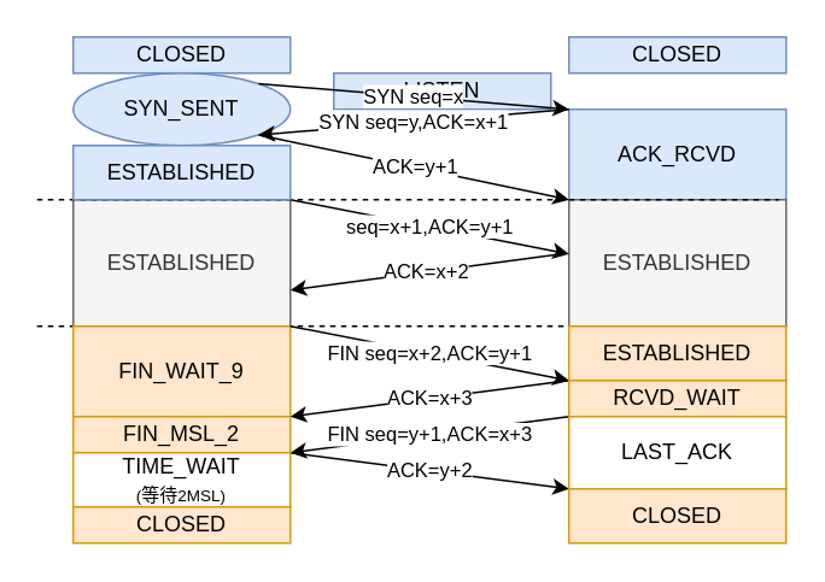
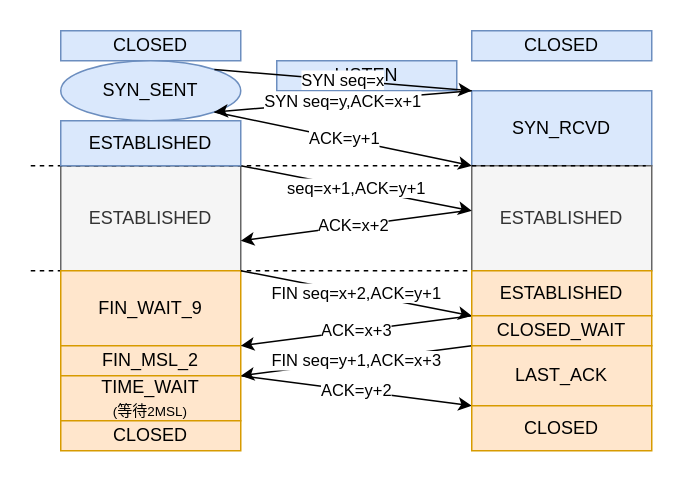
- <mxCell id="6" value="ACK_RCVD" style="rounded=0;whiteSpace=wrap;html=1;fillColor=#dae8fc;strokeColor=#6c8ebf;" vertex="1" parent="1"><mxGeometry x="314" y="60" width="120" height="50" as="geometry" /></mxCell>
+ <mxCell id="6" value="SYN_RCVD" style="rounded=0;whiteSpace=wrap;html=1;fillColor=#dae8fc;strokeColor=#6c8ebf;" vertex="1" parent="1"><mxGeometry x="314" y="60" width="120" height="50" as="geometry" /></mxCell>
- <mxCell id="22" value="RCVD_WAIT" style="rounded=0;whiteSpace=wrap;html=1;fillColor=#ffe6cc;strokeColor=#d79b00;" vertex="1" parent="1"><mxGeometry x="314" y="210" width="120" height="20" as="geometry" /></mxCell>
+ <mxCell id="22" value="CLOSED_WAIT" style="rounded=0;whiteSpace=wrap;html=1;fillColor=#ffe6cc;strokeColor=#d79b00;" vertex="1" parent="1"><mxGeometry x="314" y="210" width="120" height="20" as="geometry" /></mxCell>
- <mxCell id="24" value="LAST_ACK" style="rounded=0;whiteSpace=wrap;html=1;fillColor=#ffffff;strokeColor=#d79b00;" vertex="1" parent="1"><mxGeometry x="314" y="230" width="120" height="40" as="geometry" /></mxCell>
+ <mxCell id="24" value="LAST_ACK" style="rounded=0;whiteSpace=wrap;html=1;fillColor=#ffe6cc;strokeColor=#d79b00;" vertex="1" parent="1"><mxGeometry x="314" y="230" width="120" height="40" as="geometry" /></mxCell>
- <mxCell id="26" value="TIME_WAIT&lt;br&gt;&lt;font style=&quot;font-size: 9px;&quot;&gt;(&lt;/font&gt;&lt;font size=&quot;1&quot; style=&quot;&quot;&gt;等待&lt;/font&gt;&lt;font style=&quot;font-size: 9px;&quot;&gt;2MSL)&lt;/font&gt;" style="rounded=0;whiteSpace=wrap;html=1;fillColor=#ffffff;strokeColor=#d79b00;" vertex="1" parent="1"><mxGeometry x="40" y="250" width="120" height="30" as="geometry" /></mxCell>
+ <mxCell id="26" value="TIME_WAIT&lt;br&gt;&lt;font style=&quot;font-size: 9px;&quot;&gt;(&lt;/font&gt;&lt;font size=&quot;1&quot; style=&quot;&quot;&gt;等待&lt;/font&gt;&lt;font style=&quot;font-size: 9px;&quot;&gt;2MSL)&lt;/font&gt;" style="rounded=0;whiteSpace=wrap;html=1;fillColor=#ffe6cc;strokeColor=#d79b00;" vertex="1" parent="1"><mxGeometry x="40" y="250" width="120" height="30" as="geometry" /></mxCell>
